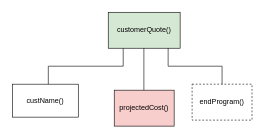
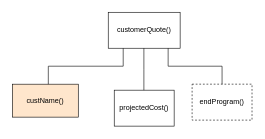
- <mxCell id="2" value="customerQuote()" style="whiteSpace=wrap;html=1;align=center;treeFolding=1;treeMoving=1;newEdgeStyle={&quot;edgeStyle&quot;:&quot;elbowEdgeStyle&quot;,&quot;startArrow&quot;:&quot;none&quot;,&quot;endArrow&quot;:&quot;none&quot;};fillColor=#d5e8d4;" vertex="1" parent="1"><mxGeometry x="180" y="20" width="120" height="60" as="geometry" /></mxCell>
+ <mxCell id="2" value="customerQuote()" style="whiteSpace=wrap;html=1;align=center;treeFolding=1;treeMoving=1;newEdgeStyle={&quot;edgeStyle&quot;:&quot;elbowEdgeStyle&quot;,&quot;startArrow&quot;:&quot;none&quot;,&quot;endArrow&quot;:&quot;none&quot;};" vertex="1" parent="1"><mxGeometry x="180" y="20" width="120" height="60" as="geometry" /></mxCell>
- <mxCell id="5" value="custName()" style="whiteSpace=wrap;html=1;align=center;verticalAlign=middle;treeFolding=1;treeMoving=1;newEdgeStyle={&quot;edgeStyle&quot;:&quot;elbowEdgeStyle&quot;,&quot;startArrow&quot;:&quot;none&quot;,&quot;endArrow&quot;:&quot;none&quot;};direction=north;" vertex="1" parent="1"><mxGeometry x="20" y="140" width="110" height="55" as="geometry" /></mxCell>
+ <mxCell id="5" value="custName()" style="whiteSpace=wrap;html=1;align=center;verticalAlign=middle;treeFolding=1;treeMoving=1;newEdgeStyle={&quot;edgeStyle&quot;:&quot;elbowEdgeStyle&quot;,&quot;startArrow&quot;:&quot;none&quot;,&quot;endArrow&quot;:&quot;none&quot;};direction=north;fillColor=#ffe6cc;" vertex="1" parent="1"><mxGeometry x="20" y="140" width="110" height="55" as="geometry" /></mxCell>
- <mxCell id="7" value="projectedCost()" style="whiteSpace=wrap;html=1;align=center;verticalAlign=middle;treeFolding=1;treeMoving=1;newEdgeStyle={&quot;edgeStyle&quot;:&quot;elbowEdgeStyle&quot;,&quot;startArrow&quot;:&quot;none&quot;,&quot;endArrow&quot;:&quot;none&quot;};fillColor=#f8cecc;" vertex="1" parent="1"><mxGeometry x="190" y="150" width="100" height="60" as="geometry" /></mxCell>
+ <mxCell id="7" value="projectedCost()" style="whiteSpace=wrap;html=1;align=center;verticalAlign=middle;treeFolding=1;treeMoving=1;newEdgeStyle={&quot;edgeStyle&quot;:&quot;elbowEdgeStyle&quot;,&quot;startArrow&quot;:&quot;none&quot;,&quot;endArrow&quot;:&quot;none&quot;};" vertex="1" parent="1"><mxGeometry x="190" y="150" width="100" height="60" as="geometry" /></mxCell>
